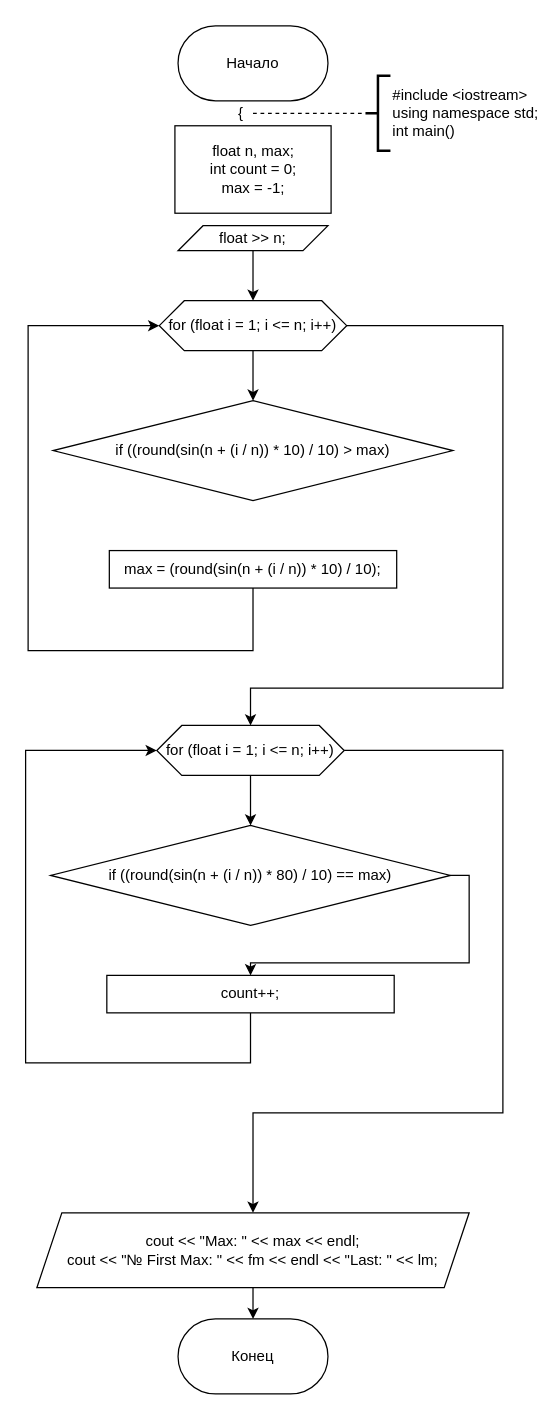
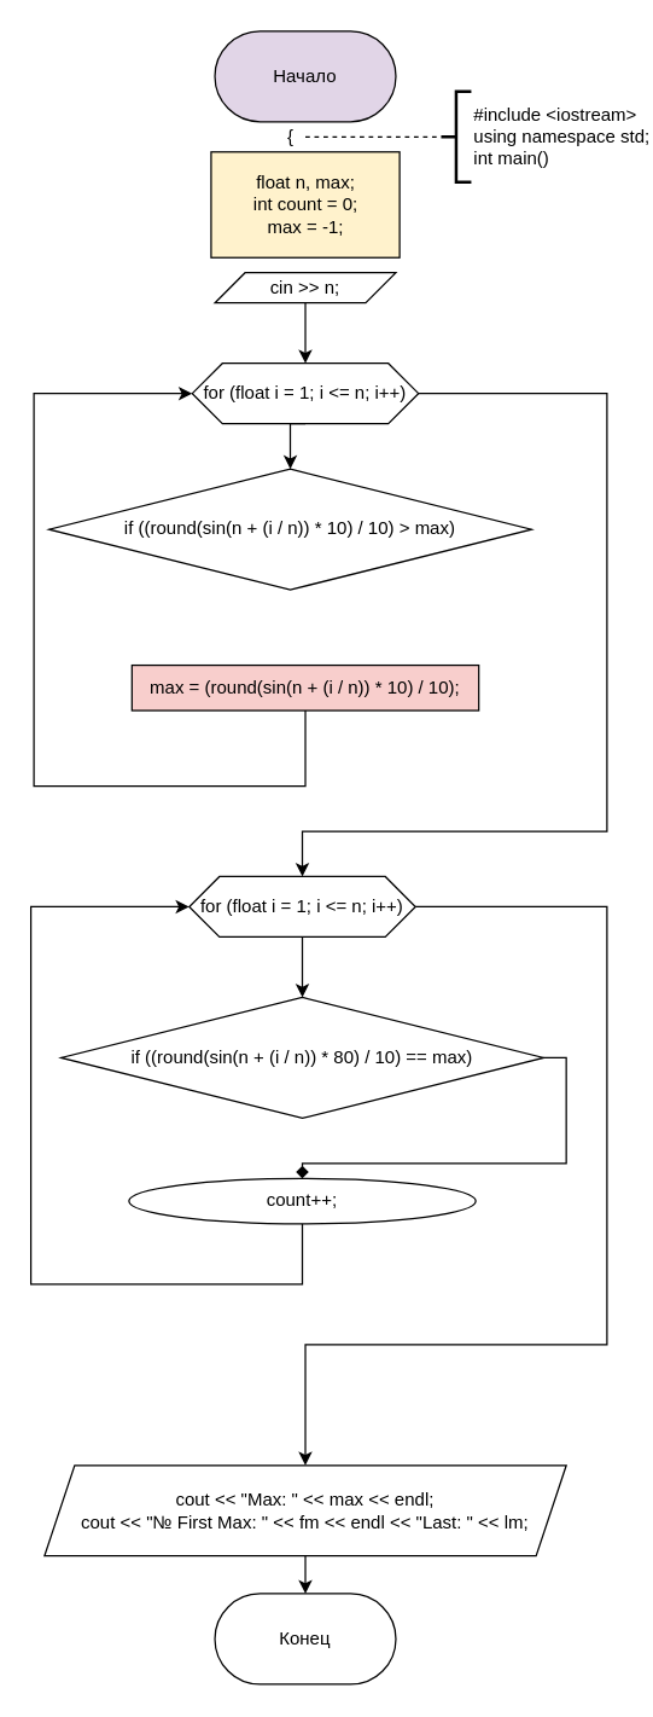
- <mxCell id="2" value="Начало" style="rounded=1;whiteSpace=wrap;html=1;arcSize=50;" vertex="1" parent="1"><mxGeometry x="142" y="20" width="120" height="60" as="geometry" /></mxCell>
+ <mxCell id="2" value="Начало" style="rounded=1;whiteSpace=wrap;html=1;arcSize=50;fillColor=#e1d5e7;" vertex="1" parent="1"><mxGeometry x="142" y="20" width="120" height="60" as="geometry" /></mxCell>
- <mxCell id="4" value="&lt;div&gt;float n, max;&lt;/div&gt;&lt;div&gt;int count = 0;&lt;/div&gt;&lt;div&gt;&lt;span&gt;max = -1;&lt;/span&gt;&lt;br&gt;&lt;/div&gt;" style="rounded=0;whiteSpace=wrap;html=1;" vertex="1" parent="1"><mxGeometry x="139.5" y="100" width="125" height="70" as="geometry" /></mxCell>
+ <mxCell id="4" value="&lt;div&gt;float n, max;&lt;/div&gt;&lt;div&gt;int count = 0;&lt;/div&gt;&lt;div&gt;&lt;span&gt;max = -1;&lt;/span&gt;&lt;br&gt;&lt;/div&gt;" style="rounded=0;whiteSpace=wrap;html=1;fillColor=#fff2cc;" vertex="1" parent="1"><mxGeometry x="139.5" y="100" width="125" height="70" as="geometry" /></mxCell>
- <mxCell id="15" value="float &amp;gt;&amp;gt; n;" style="shape=parallelogram;perimeter=parallelogramPerimeter;whiteSpace=wrap;html=1;fixedSize=1;" vertex="1" parent="1"><mxGeometry x="142" y="180" width="120" height="20" as="geometry" /></mxCell>
+ <mxCell id="15" value="cin &amp;gt;&amp;gt; n;" style="shape=parallelogram;perimeter=parallelogramPerimeter;whiteSpace=wrap;html=1;fixedSize=1;" vertex="1" parent="1"><mxGeometry x="142" y="180" width="120" height="20" as="geometry" /></mxCell>
- <mxCell id="11" value="if ((round(sin(n + (i / n)) * 10) / 10) &amp;gt; max)" style="rhombus;whiteSpace=wrap;html=1;" vertex="1" parent="1"><mxGeometry x="42" y="320" width="320" height="80" as="geometry" /></mxCell>
+ <mxCell id="11" value="if ((round(sin(n + (i / n)) * 10) / 10) &amp;gt; max)" style="rhombus;whiteSpace=wrap;html=1;" vertex="1" parent="1"><mxGeometry x="32" y="310" width="320" height="80" as="geometry" /></mxCell>
- <mxCell id="17" value="&lt;div&gt;max = (round(sin(n + (i / n)) * 10) / 10);&lt;/div&gt;" style="rounded=0;whiteSpace=wrap;html=1;" vertex="1" parent="1"><mxGeometry x="87" y="440" width="230" height="30" as="geometry" /></mxCell>
+ <mxCell id="17" value="&lt;div&gt;max = (round(sin(n + (i / n)) * 10) / 10);&lt;/div&gt;" style="rounded=0;whiteSpace=wrap;html=1;fillColor=#f8cecc;" vertex="1" parent="1"><mxGeometry x="87" y="440" width="230" height="30" as="geometry" /></mxCell>
- <mxCell id="21" style="edgeStyle=orthogonalEdgeStyle;rounded=0;orthogonalLoop=1;jettySize=auto;html=1;exitX=1;exitY=0.5;exitDx=0;exitDy=0;entryX=0.5;entryY=0;entryDx=0;entryDy=0;" edge="1" parent="1" source="22" target="24"><mxGeometry relative="1" as="geometry"><Array as="points"><mxPoint x="375" y="700" /><mxPoint x="375" y="770" /><mxPoint x="200" y="770" /></Array></mxGeometry></mxCell>
+ <mxCell id="21" style="edgeStyle=orthogonalEdgeStyle;rounded=0;orthogonalLoop=1;jettySize=auto;html=1;exitX=1;exitY=0.5;exitDx=0;exitDy=0;entryX=0.5;entryY=0;entryDx=0;entryDy=0;endArrow=diamond;" edge="1" parent="1" source="22" target="24"><mxGeometry relative="1" as="geometry"><Array as="points"><mxPoint x="375" y="700" /><mxPoint x="375" y="770" /><mxPoint x="200" y="770" /></Array></mxGeometry></mxCell>
- <mxCell id="24" value="count++;" style="rounded=0;whiteSpace=wrap;html=1;" vertex="1" parent="1"><mxGeometry x="85" y="780" width="230" height="30" as="geometry" /></mxCell>
+ <mxCell id="24" value="count++;" style="ellipse;whiteSpace=wrap;html=1;" vertex="1" parent="1"><mxGeometry x="85" y="780" width="230" height="30" as="geometry" /></mxCell>
